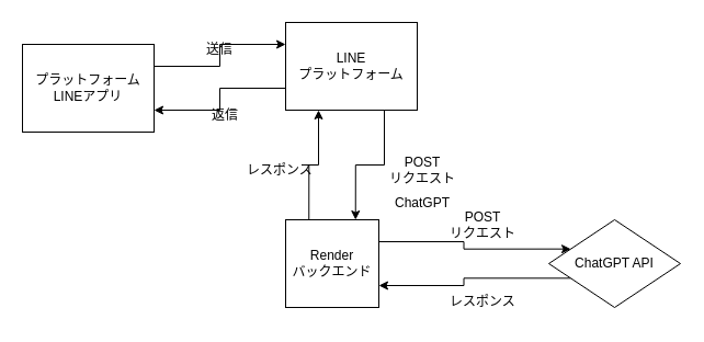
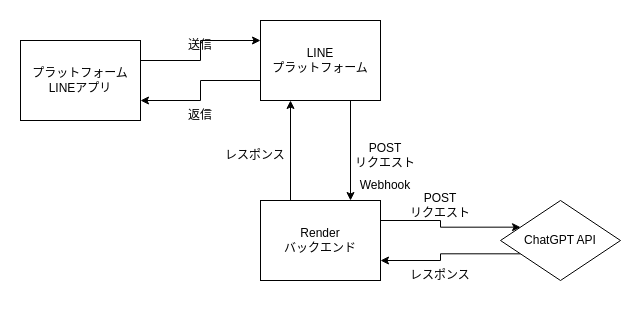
- <mxCell id="8" value="返信" style="text;html=1;strokeColor=none;fillColor=none;align=center;verticalAlign=middle;whiteSpace=wrap;rounded=0;" vertex="1" parent="1"><mxGeometry x="175" y="90" width="60" height="30" as="geometry" /></mxCell>
+ <mxCell id="8" value="返信" style="text;html=1;strokeColor=none;fillColor=none;align=center;verticalAlign=middle;whiteSpace=wrap;rounded=0;" vertex="1" parent="1"><mxGeometry x="170" y="100" width="60" height="30" as="geometry" /></mxCell>
- <mxCell id="14" value="ChatGPT" style="text;html=1;strokeColor=none;fillColor=none;align=center;verticalAlign=middle;whiteSpace=wrap;rounded=0;" vertex="1" parent="1"><mxGeometry x="355" y="170" width="60" height="30" as="geometry" /></mxCell>
+ <mxCell id="14" value="Webhook" style="text;html=1;strokeColor=none;fillColor=none;align=center;verticalAlign=middle;whiteSpace=wrap;rounded=0;" vertex="1" parent="1"><mxGeometry x="355" y="170" width="60" height="30" as="geometry" /></mxCell>
- <mxCell id="11" value="Render&lt;br&gt;バックエンド" style="rounded=0;whiteSpace=wrap;html=1;" vertex="1" parent="1"><mxGeometry x="260" y="200" width="85" height="80" as="geometry" /></mxCell>
+ <mxCell id="11" value="Render&lt;br&gt;バックエンド" style="rounded=0;whiteSpace=wrap;html=1;" vertex="1" parent="1"><mxGeometry x="260" y="200" width="120" height="80" as="geometry" /></mxCell>
